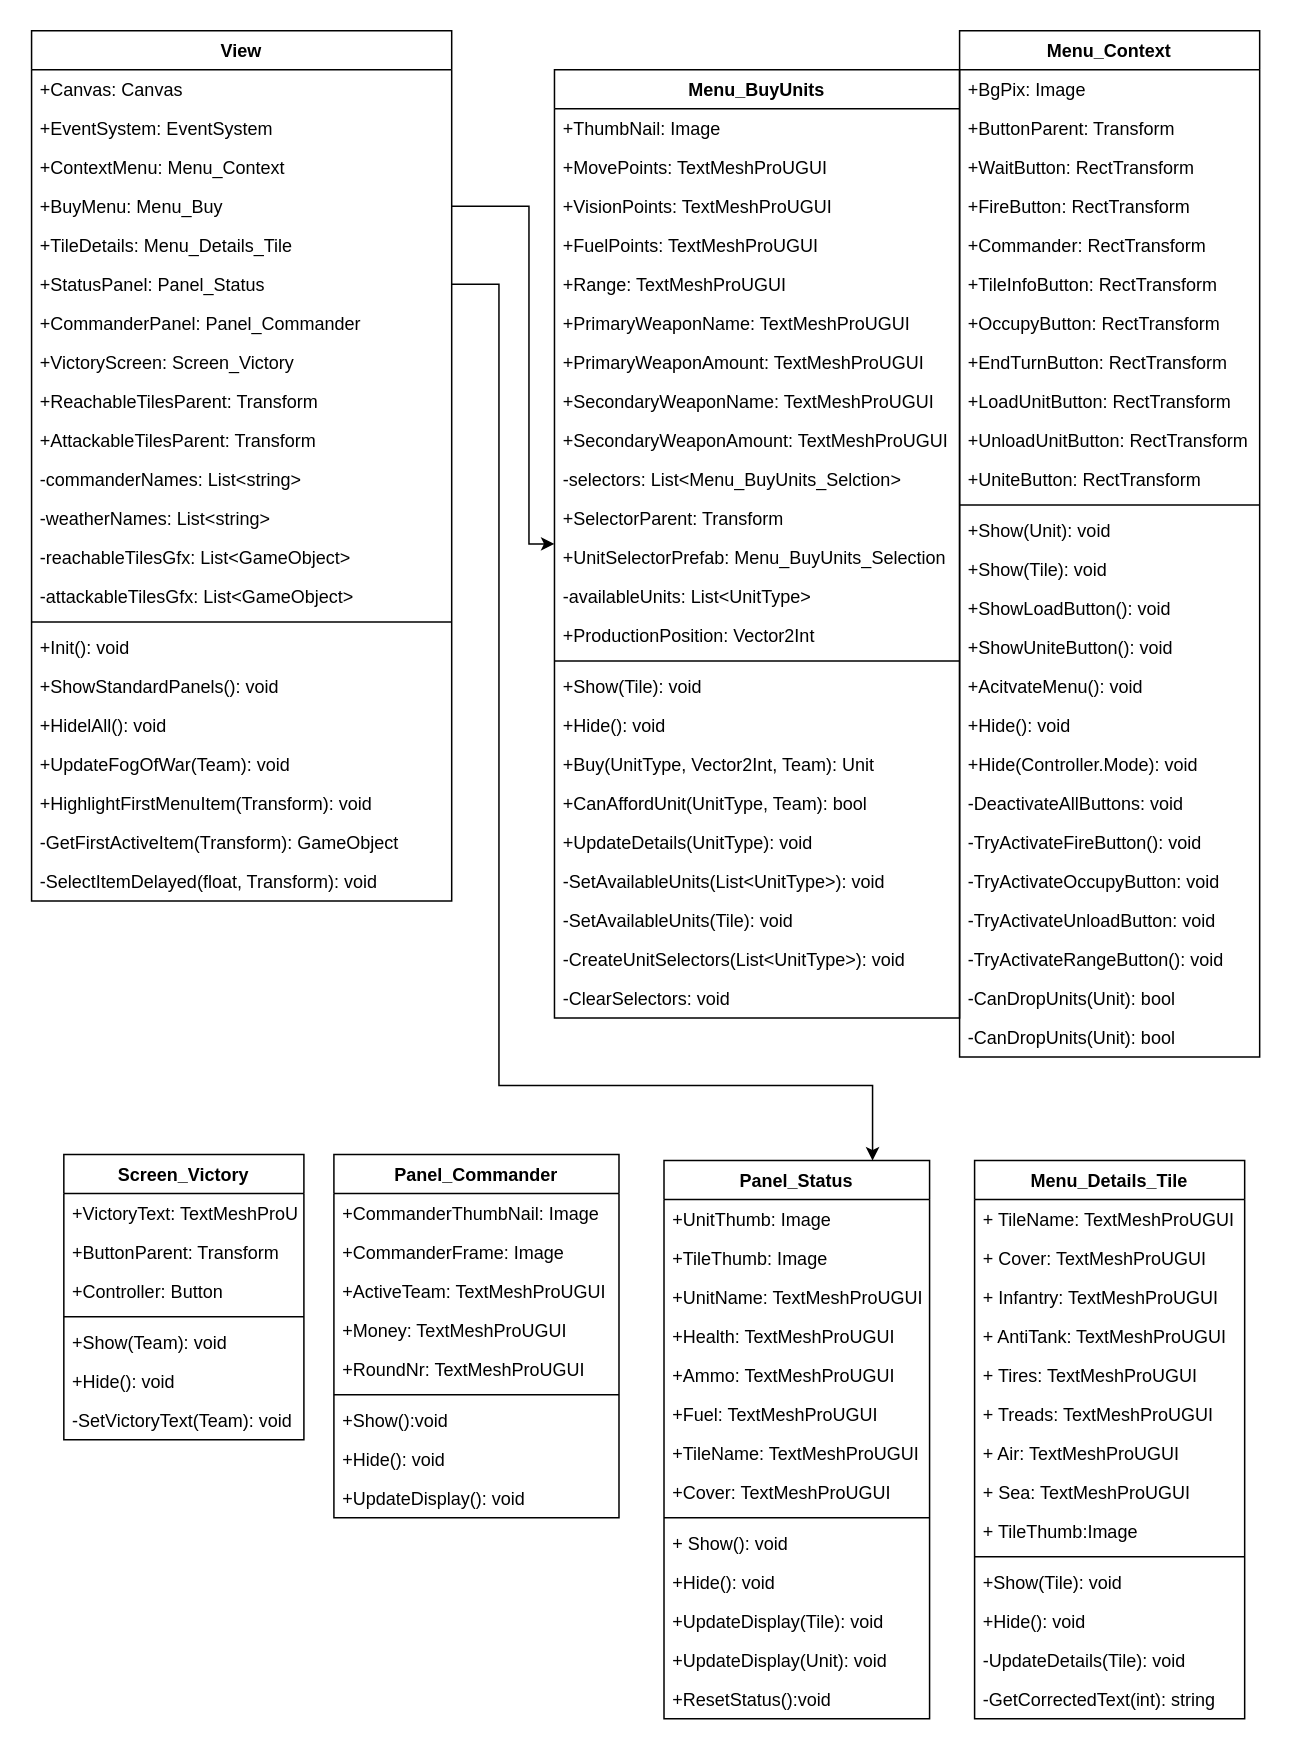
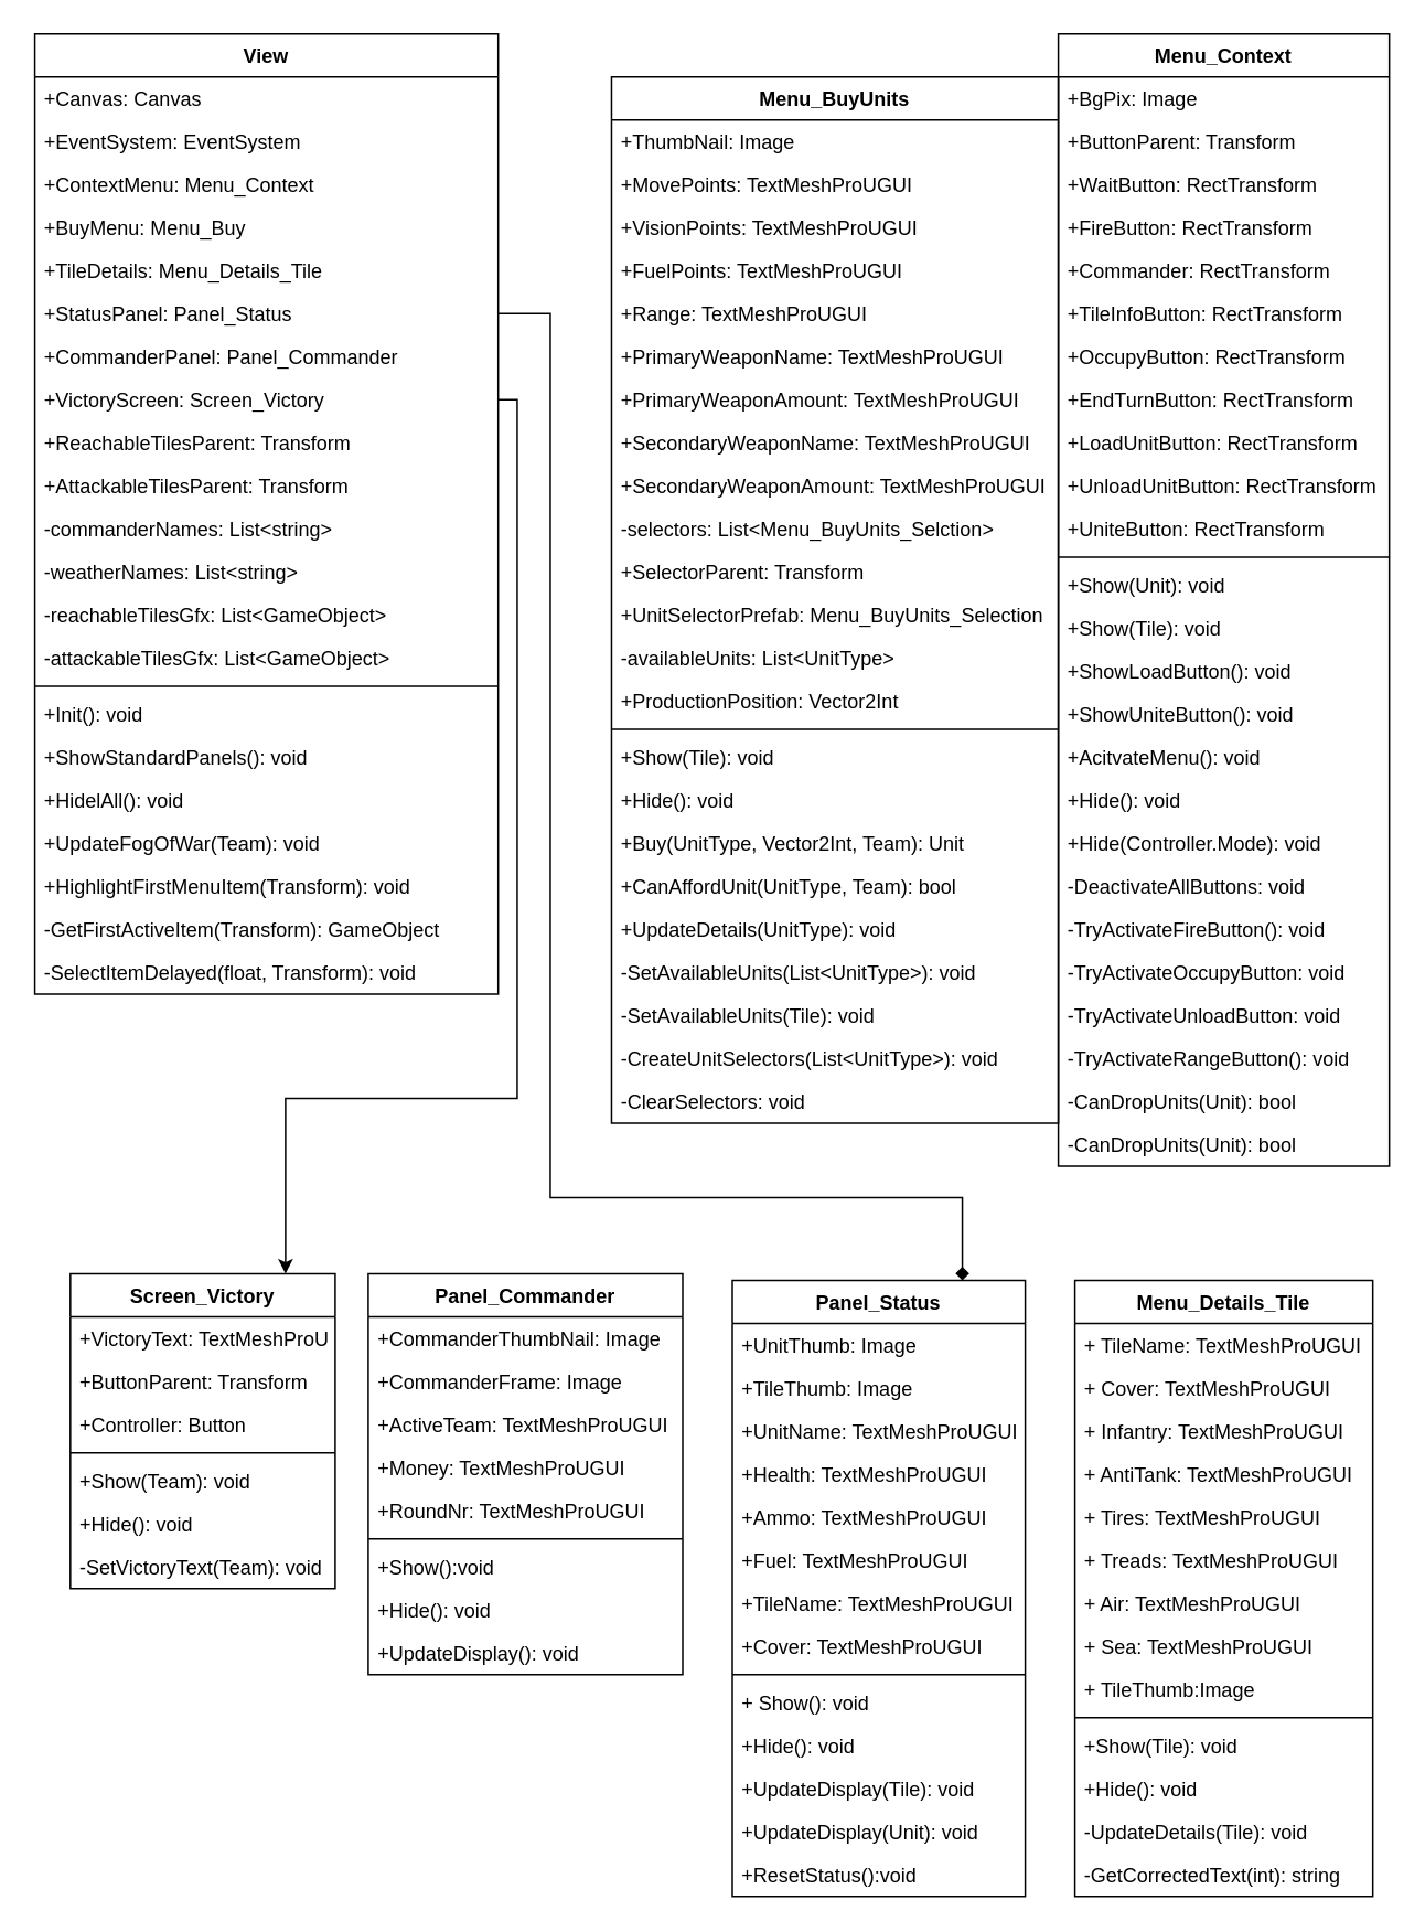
- <mxCell id="125" style="edgeStyle=orthogonalEdgeStyle;rounded=0;orthogonalLoop=1;jettySize=auto;html=1;exitX=1;exitY=0.5;exitDx=0;exitDy=0;" edge="1" parent="1" source="6" target="25"><mxGeometry relative="1" as="geometry"><Array as="points"><mxPoint x="352" y="137" /><mxPoint x="352" y="362" /></Array></mxGeometry></mxCell>
+ <mxCell id="127" style="edgeStyle=orthogonalEdgeStyle;rounded=0;orthogonalLoop=1;jettySize=auto;html=1;exitX=1;exitY=0.5;exitDx=0;exitDy=0;" edge="1" parent="1" source="10" target="117"><mxGeometry relative="1" as="geometry"><Array as="points"><mxPoint x="312" y="241" /><mxPoint x="312" y="663" /><mxPoint x="172" y="663" /></Array></mxGeometry></mxCell>
- <mxCell id="126" style="edgeStyle=orthogonalEdgeStyle;rounded=0;orthogonalLoop=1;jettySize=auto;html=1;exitX=1;exitY=0.5;exitDx=0;exitDy=0;" edge="1" parent="1" source="8" target="92"><mxGeometry relative="1" as="geometry"><Array as="points"><mxPoint x="332" y="189" /><mxPoint x="332" y="723" /><mxPoint x="581" y="723" /></Array></mxGeometry></mxCell>
+ <mxCell id="126" style="edgeStyle=orthogonalEdgeStyle;rounded=0;orthogonalLoop=1;jettySize=auto;html=1;exitX=1;exitY=0.5;exitDx=0;exitDy=0;endArrow=diamond;" edge="1" parent="1" source="8" target="92"><mxGeometry relative="1" as="geometry"><Array as="points"><mxPoint x="332" y="189" /><mxPoint x="332" y="723" /><mxPoint x="581" y="723" /></Array></mxGeometry></mxCell>
